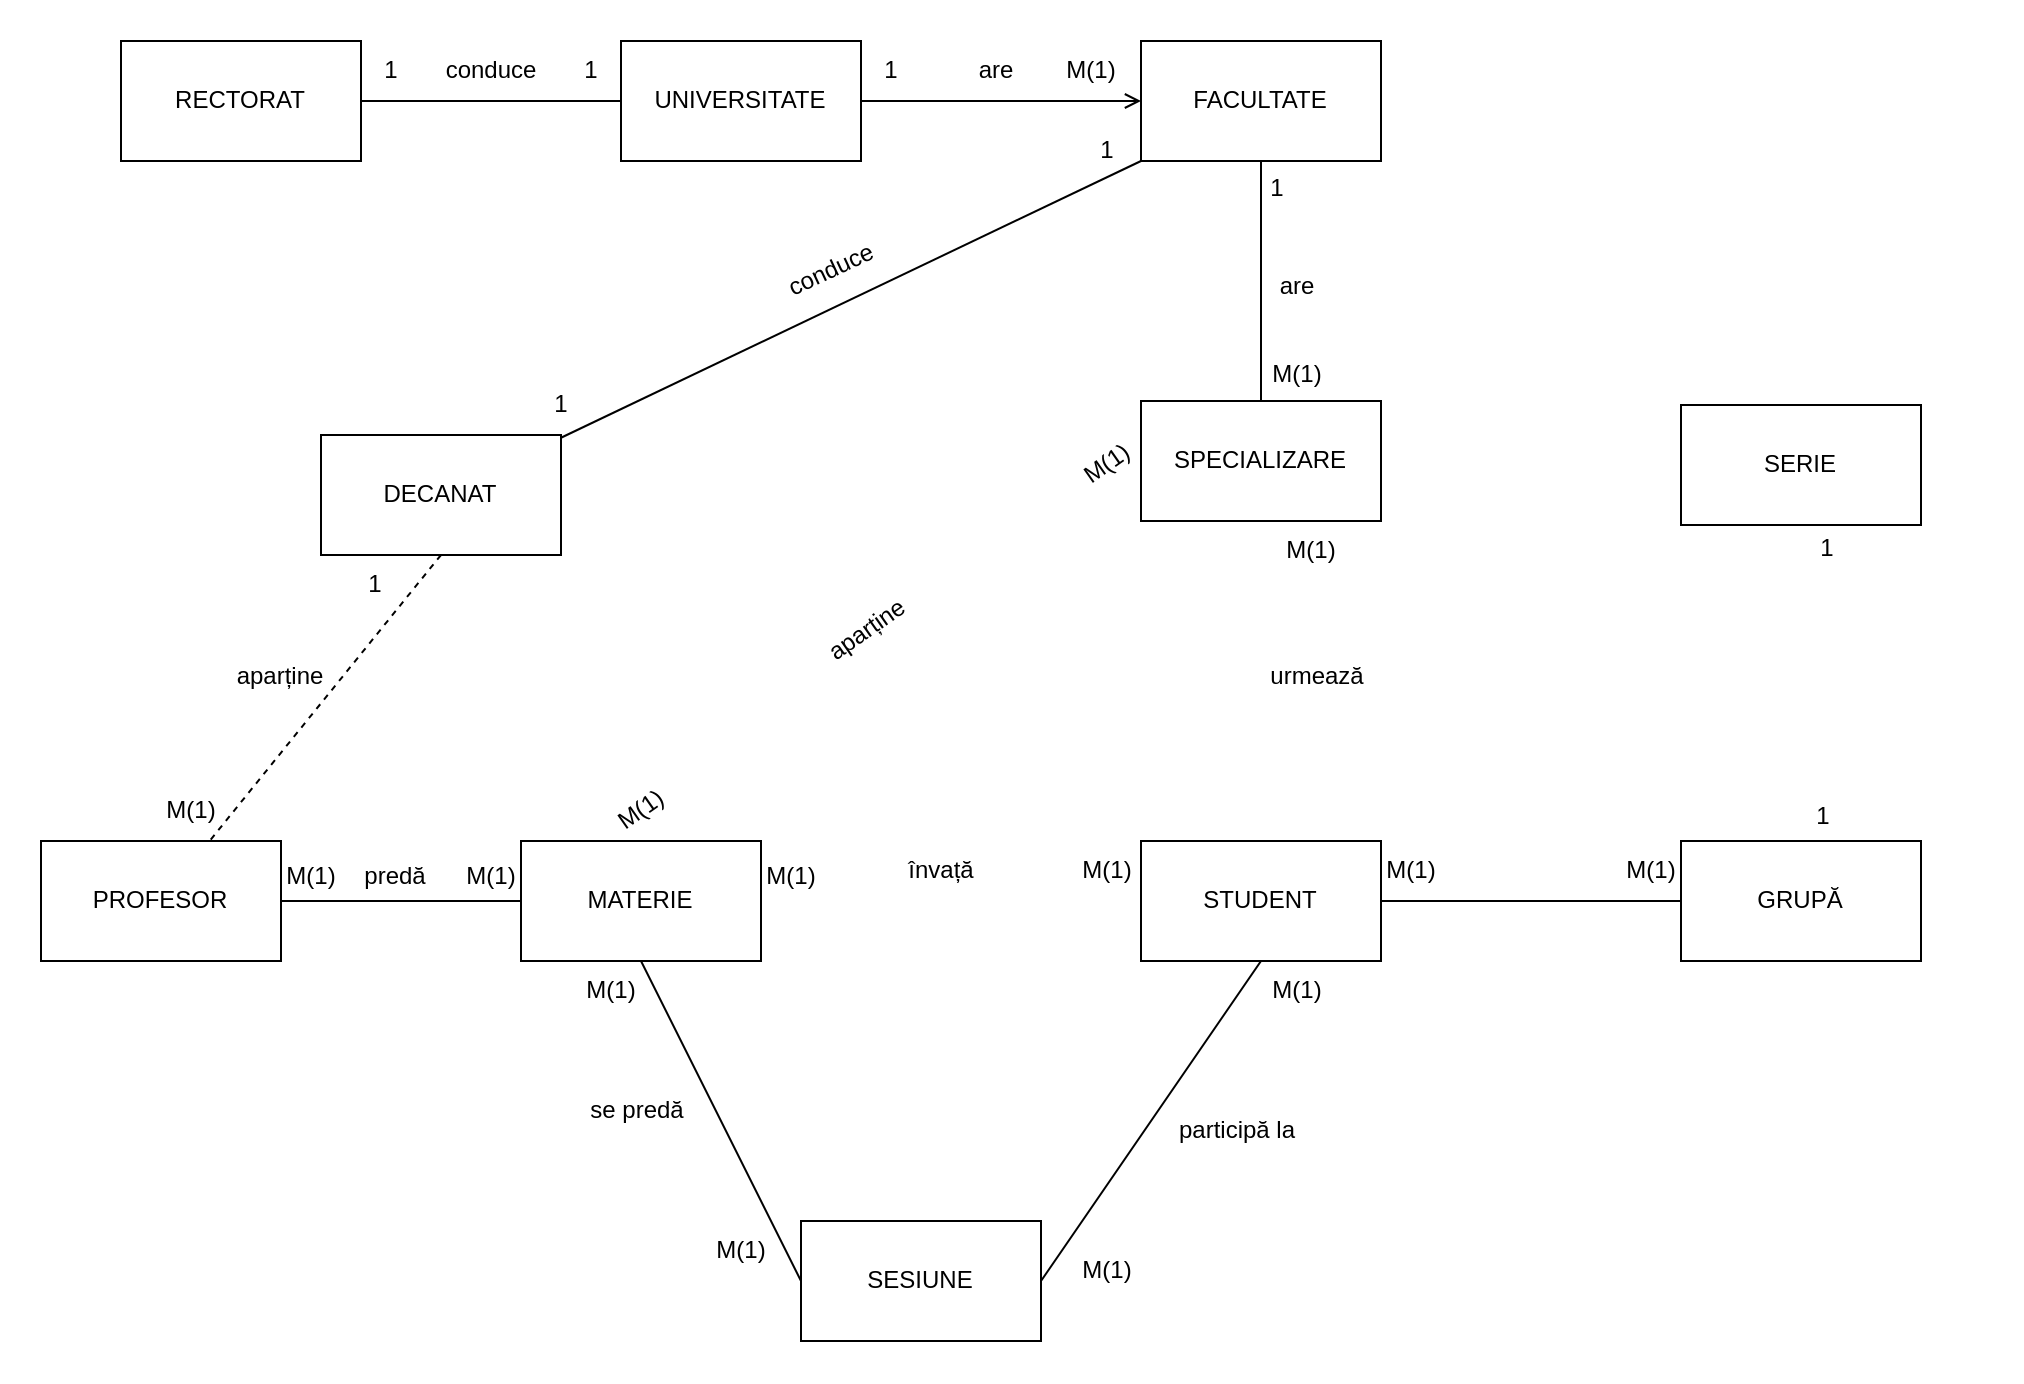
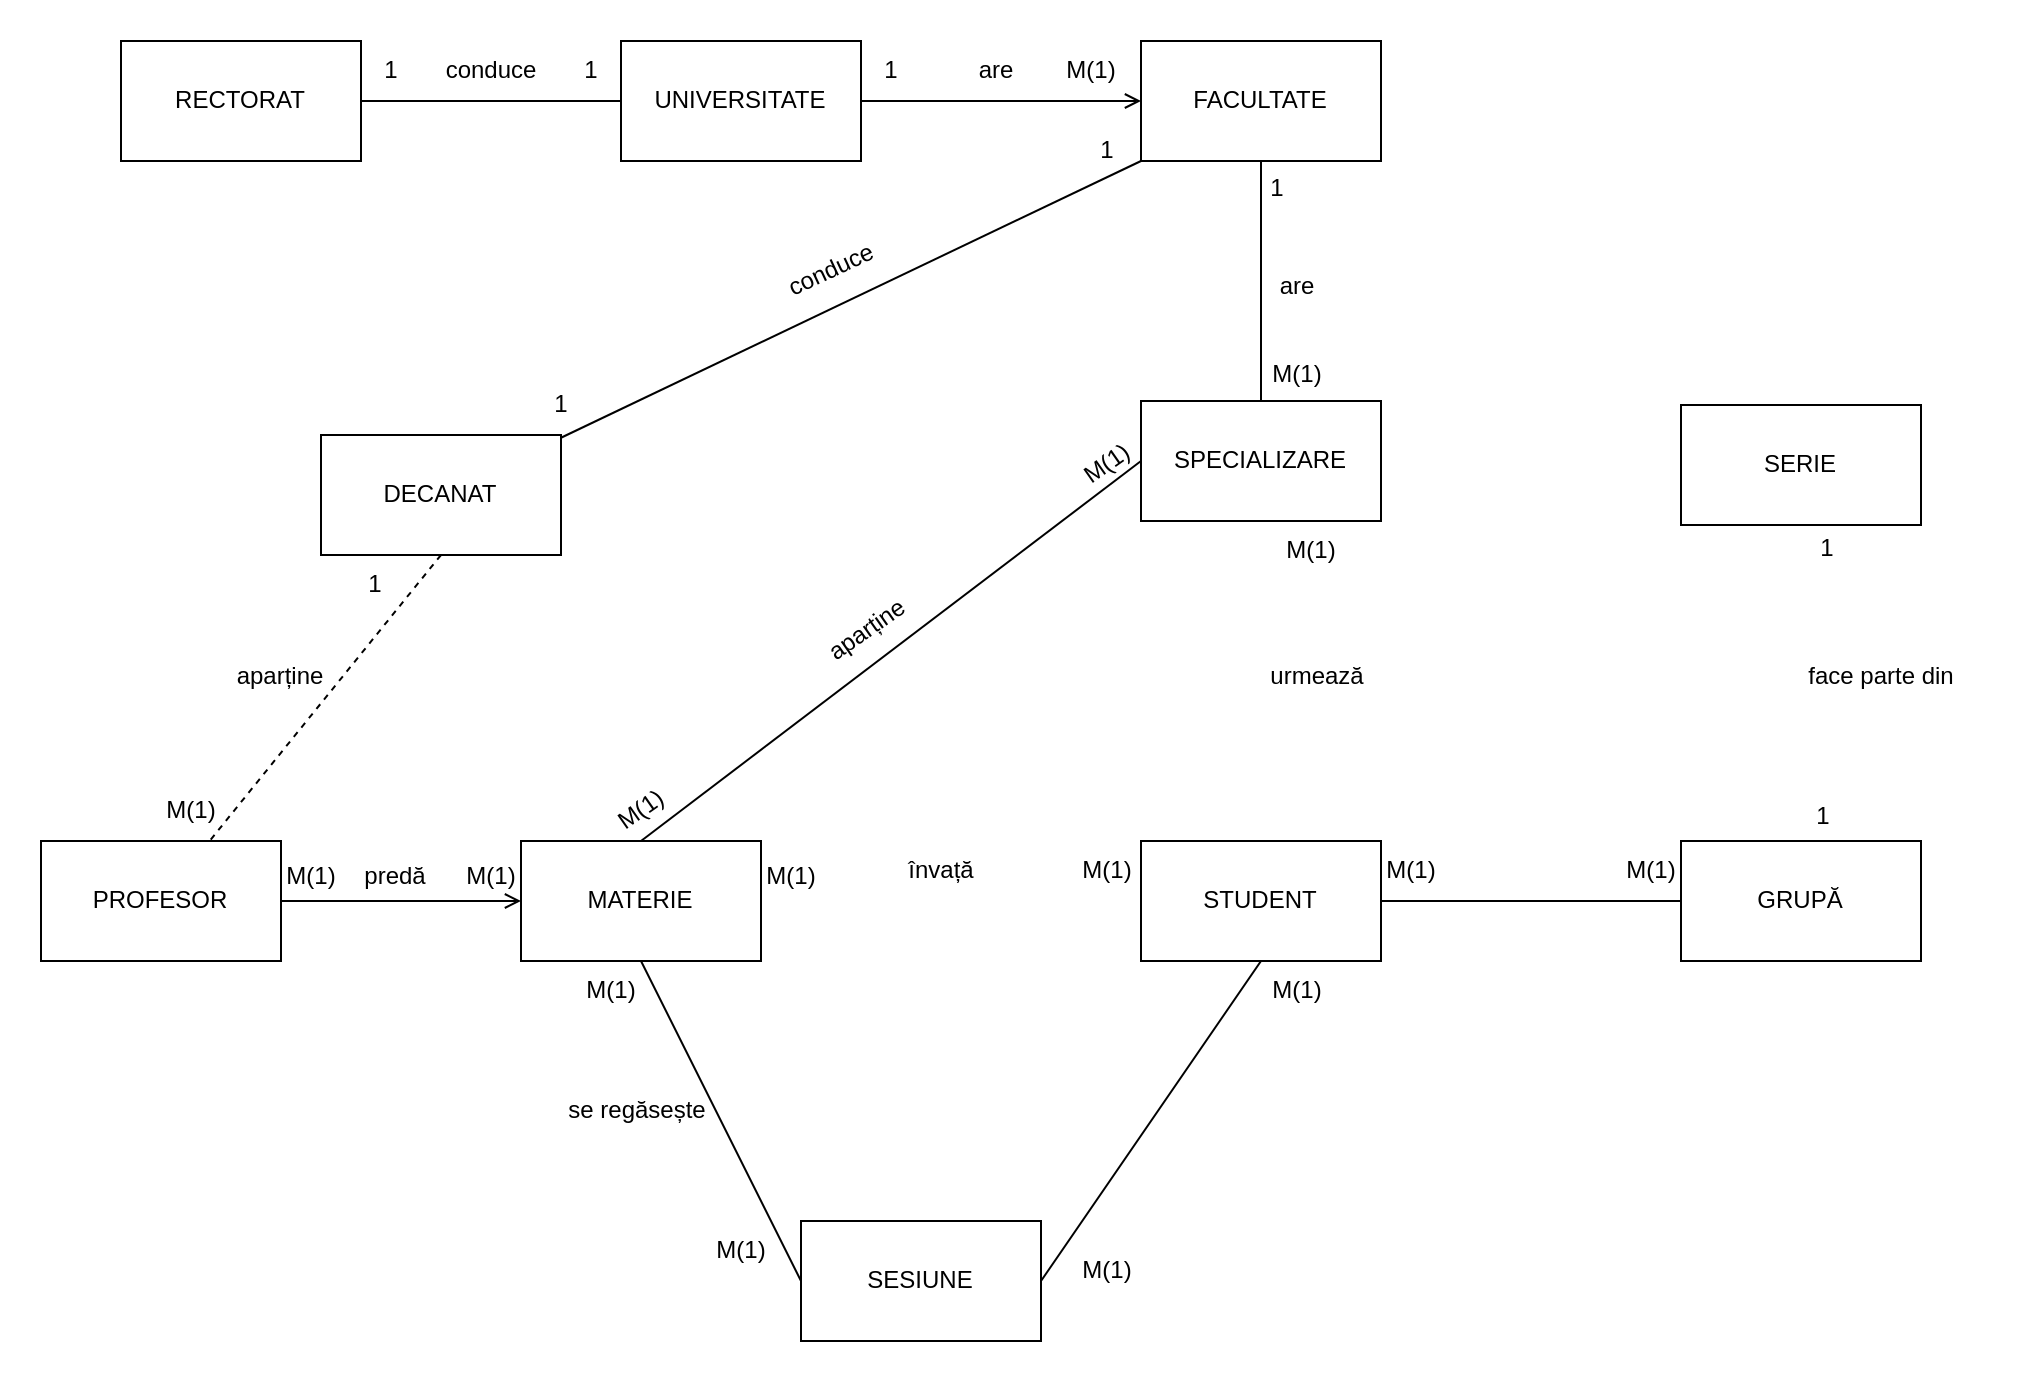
+ <mxCell id="30" style="rounded=0;orthogonalLoop=1;jettySize=auto;html=1;exitX=0.5;exitY=0;exitDx=0;exitDy=0;entryX=0;entryY=0.5;entryDx=0;entryDy=0;endArrow=none;endFill=0;" edge="1" parent="1" source="32" target="14"><mxGeometry relative="1" as="geometry" /></mxCell>
+ <mxCell id="29" value="face parte din" style="text;html=1;align=center;verticalAlign=middle;resizable=0;points=[];autosize=1;strokeColor=none;fillColor=none;" vertex="1" parent="1"><mxGeometry x="890" y="323" width="100" height="30" as="geometry" /></mxCell>
- <mxCell id="45" style="edgeStyle=orthogonalEdgeStyle;rounded=0;orthogonalLoop=1;jettySize=auto;html=1;entryX=0;entryY=0.5;entryDx=0;entryDy=0;endArrow=none;endFill=0;" edge="1" parent="1" source="46" target="32"><mxGeometry relative="1" as="geometry" /></mxCell>
+ <mxCell id="45" style="edgeStyle=orthogonalEdgeStyle;rounded=0;orthogonalLoop=1;jettySize=auto;html=1;entryX=0;entryY=0.5;entryDx=0;entryDy=0;endArrow=open;endFill=0;" edge="1" parent="1" source="46" target="32"><mxGeometry relative="1" as="geometry" /></mxCell>
- <mxCell id="56" value="se predă" style="text;html=1;align=center;verticalAlign=middle;resizable=0;points=[];autosize=1;strokeColor=none;fillColor=none;" vertex="1" parent="1"><mxGeometry x="273" y="540" width="90" height="30" as="geometry" /></mxCell>
+ <mxCell id="56" value="se regăsește" style="text;html=1;align=center;verticalAlign=middle;resizable=0;points=[];autosize=1;strokeColor=none;fillColor=none;" vertex="1" parent="1"><mxGeometry x="273" y="540" width="90" height="30" as="geometry" /></mxCell>
- <mxCell id="42" value="participă la" style="text;html=1;align=center;verticalAlign=middle;resizable=0;points=[];autosize=1;strokeColor=none;fillColor=none;" vertex="1" parent="1"><mxGeometry x="578" y="550" width="80" height="30" as="geometry" /></mxCell>
